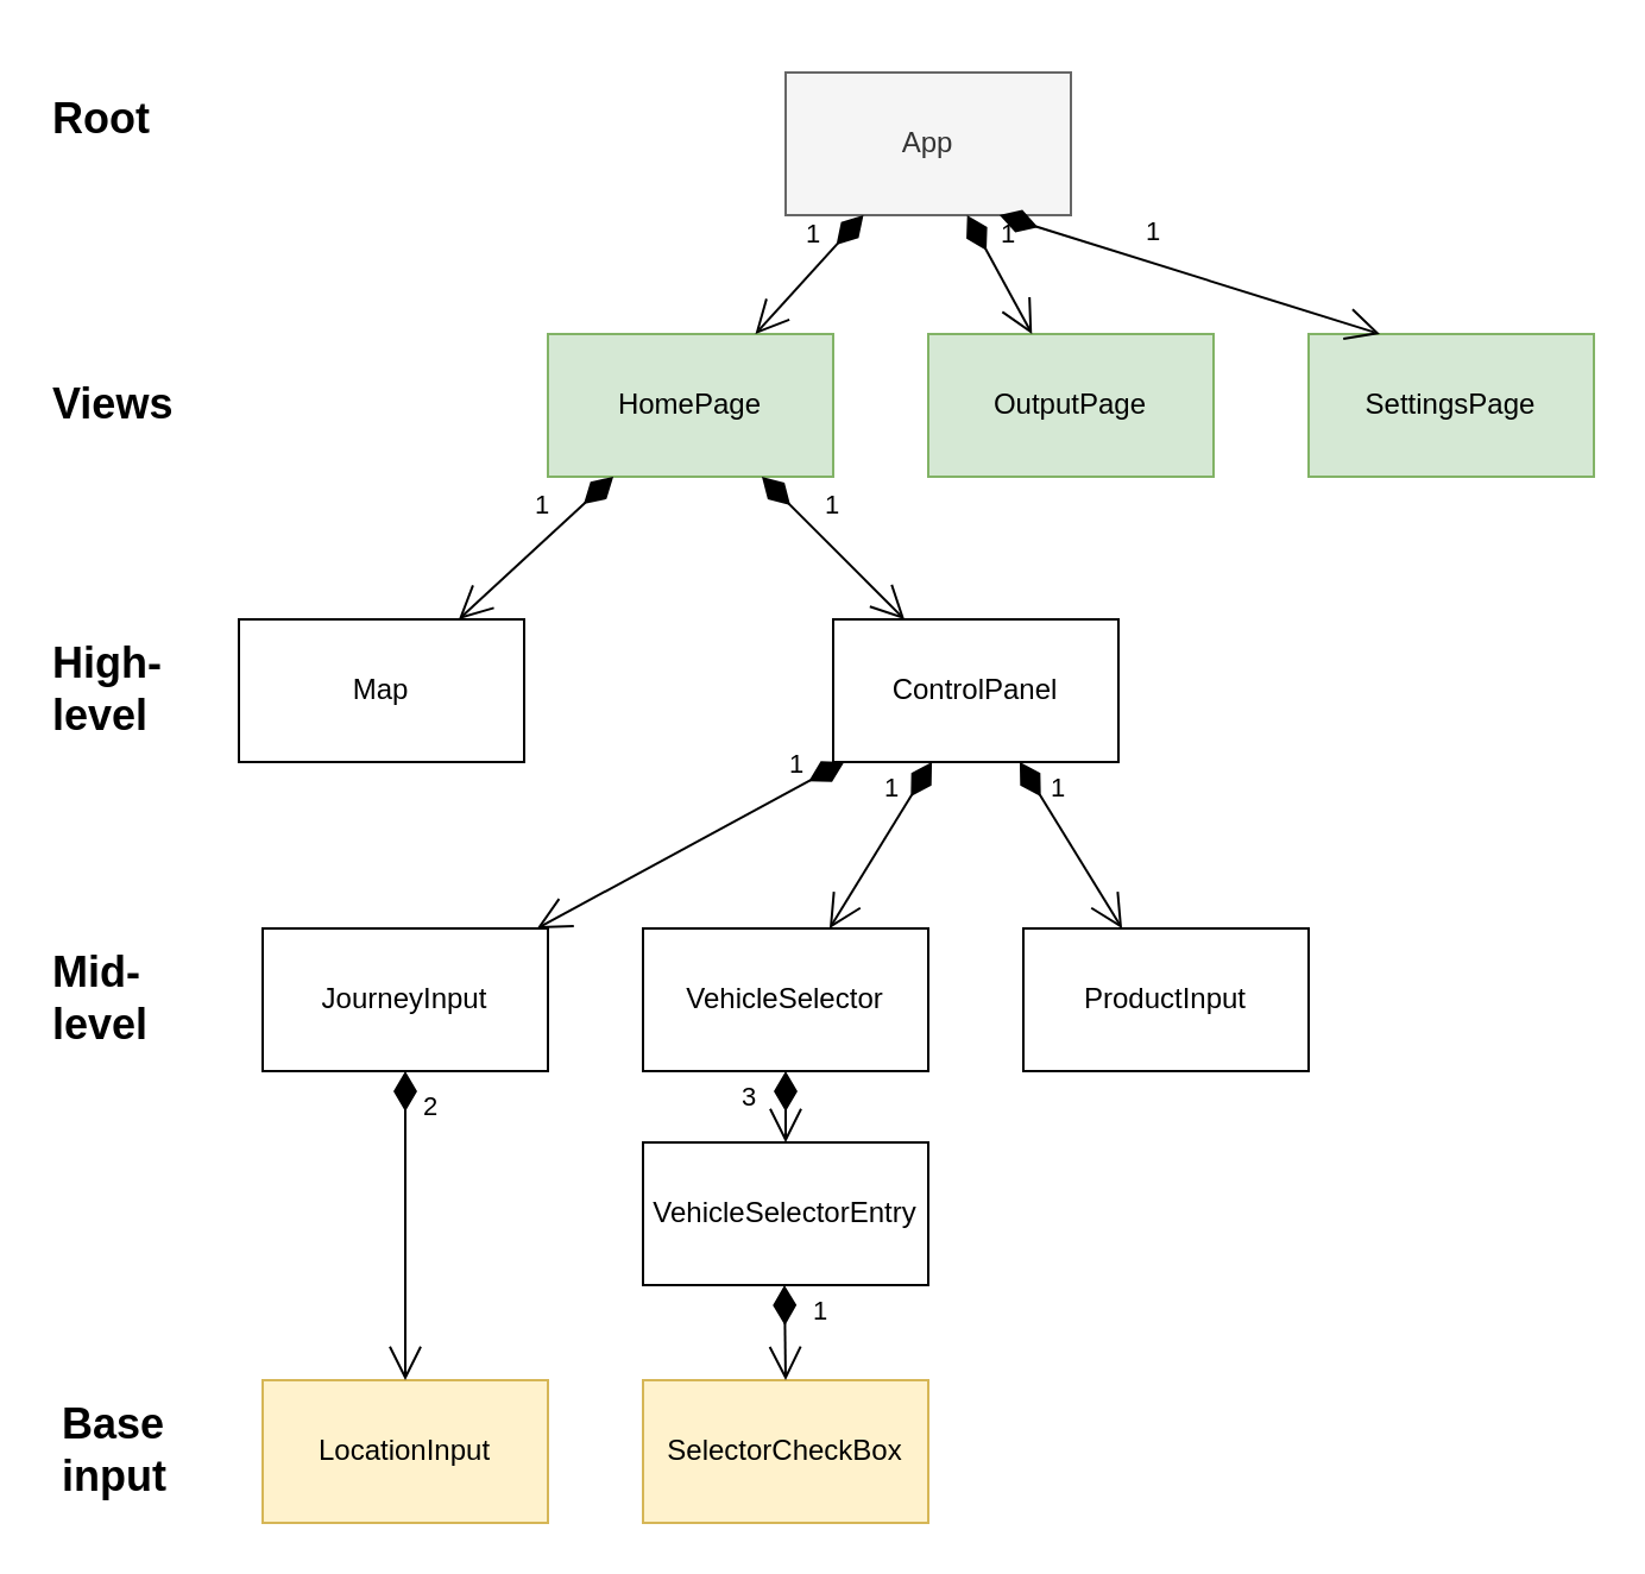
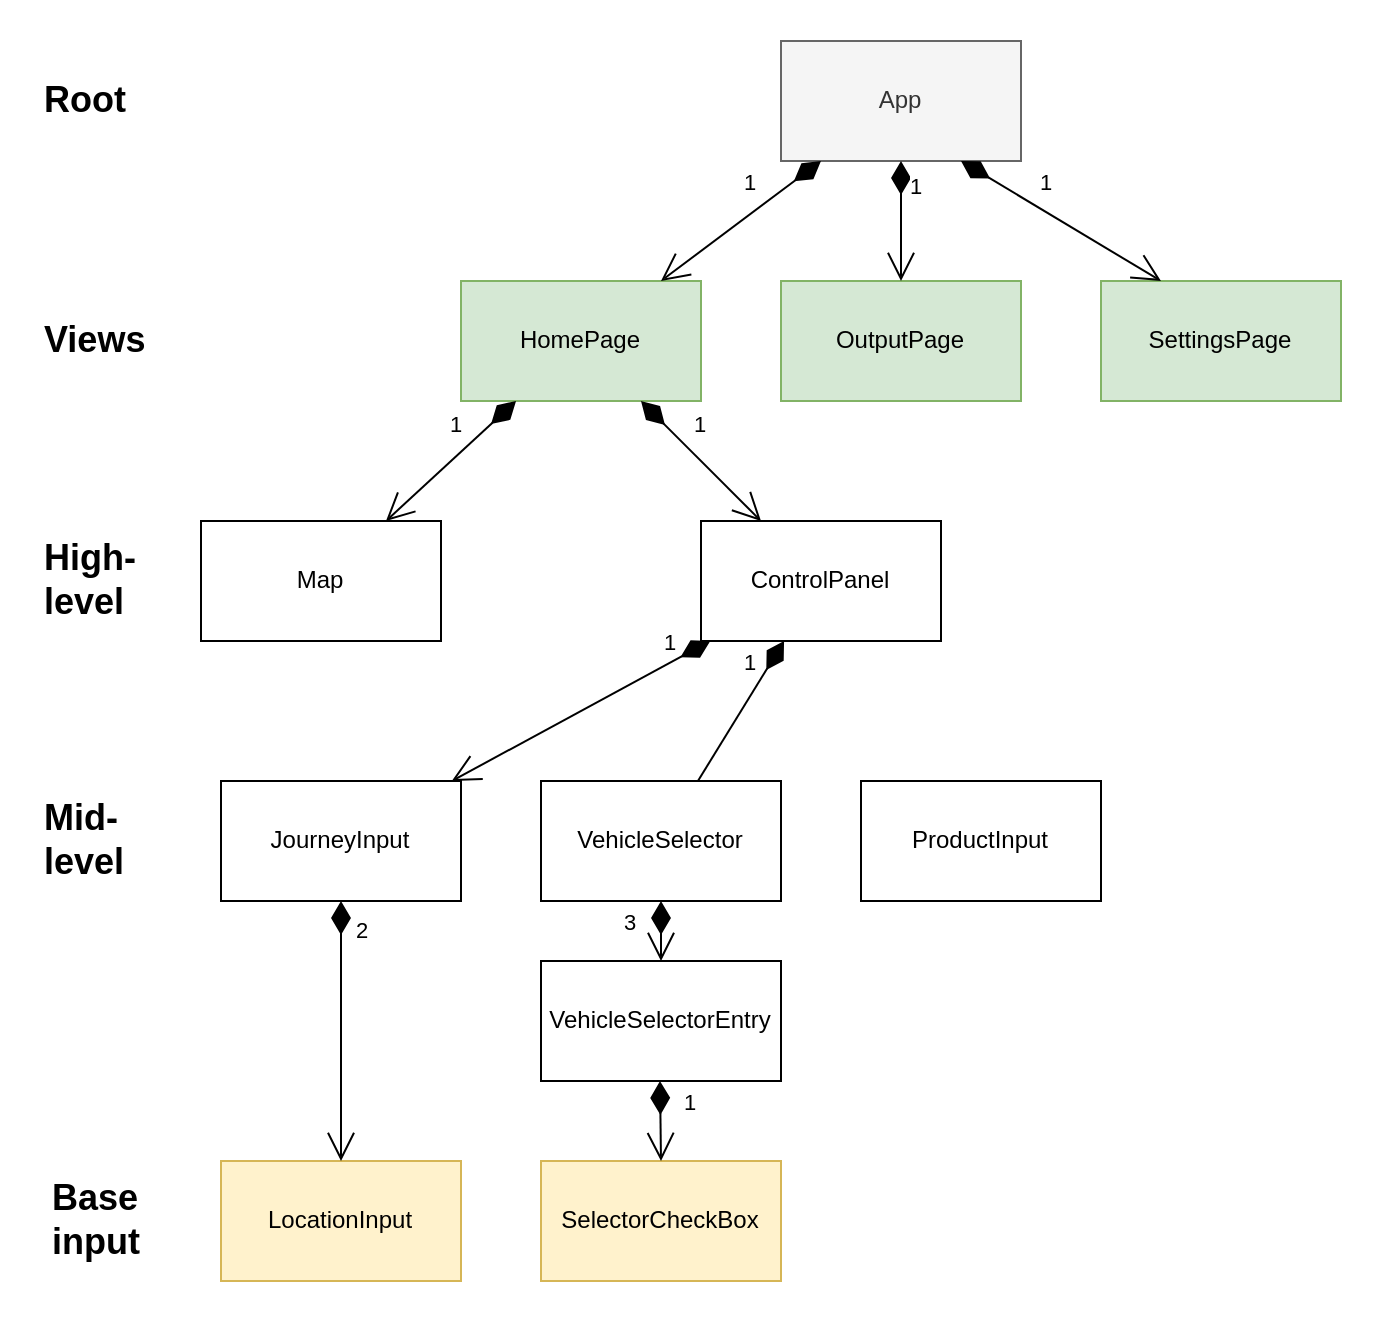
- <mxCell id="12" value="App" style="rounded=0;whiteSpace=wrap;html=1;fillColor=#f5f5f5;strokeColor=#666666;fontColor=#333333;" parent="1" vertex="1"><mxGeometry x="330" y="30" width="120" height="60" as="geometry" /></mxCell>
+ <mxCell id="12" value="App" style="rounded=0;whiteSpace=wrap;html=1;fillColor=#f5f5f5;strokeColor=#666666;fontColor=#333333;" parent="1" vertex="1"><mxGeometry x="390" width="120" height="60" as="geometry" y="20" /></mxCell>
- <mxCell id="23" value="1" style="endArrow=open;html=1;endSize=12;startArrow=diamondThin;startSize=14;startFill=1;align=left;verticalAlign=bottom;" parent="1" source="4" target="11" edge="1"><mxGeometry x="-0.438" y="-1" relative="1" as="geometry"><mxPoint x="401.538" y="330" as="sourcePoint" /><mxPoint x="358.462" y="400" as="targetPoint" /><mxPoint as="offset" /></mxGeometry></mxCell>
- <mxCell id="22" value="1" style="endArrow=open;html=1;endSize=12;startArrow=diamondThin;startSize=14;startFill=1;align=left;verticalAlign=bottom;" parent="1" source="4" target="8" edge="1"><mxGeometry x="-0.311" y="-8" relative="1" as="geometry"><mxPoint x="364.615" y="330" as="sourcePoint" /><mxPoint x="235.385" y="400" as="targetPoint" /><mxPoint as="offset" /></mxGeometry></mxCell>
+ <mxCell id="22" value="1" style="endArrow=none;html=1;endSize=12;startArrow=diamondThin;startSize=14;startFill=1;align=left;verticalAlign=bottom;" parent="1" source="4" target="8" edge="1"><mxGeometry x="-0.311" y="-8" relative="1" as="geometry"><mxPoint x="364.615" y="330" as="sourcePoint" /><mxPoint x="235.385" y="400" as="targetPoint" /><mxPoint as="offset" /></mxGeometry></mxCell>
